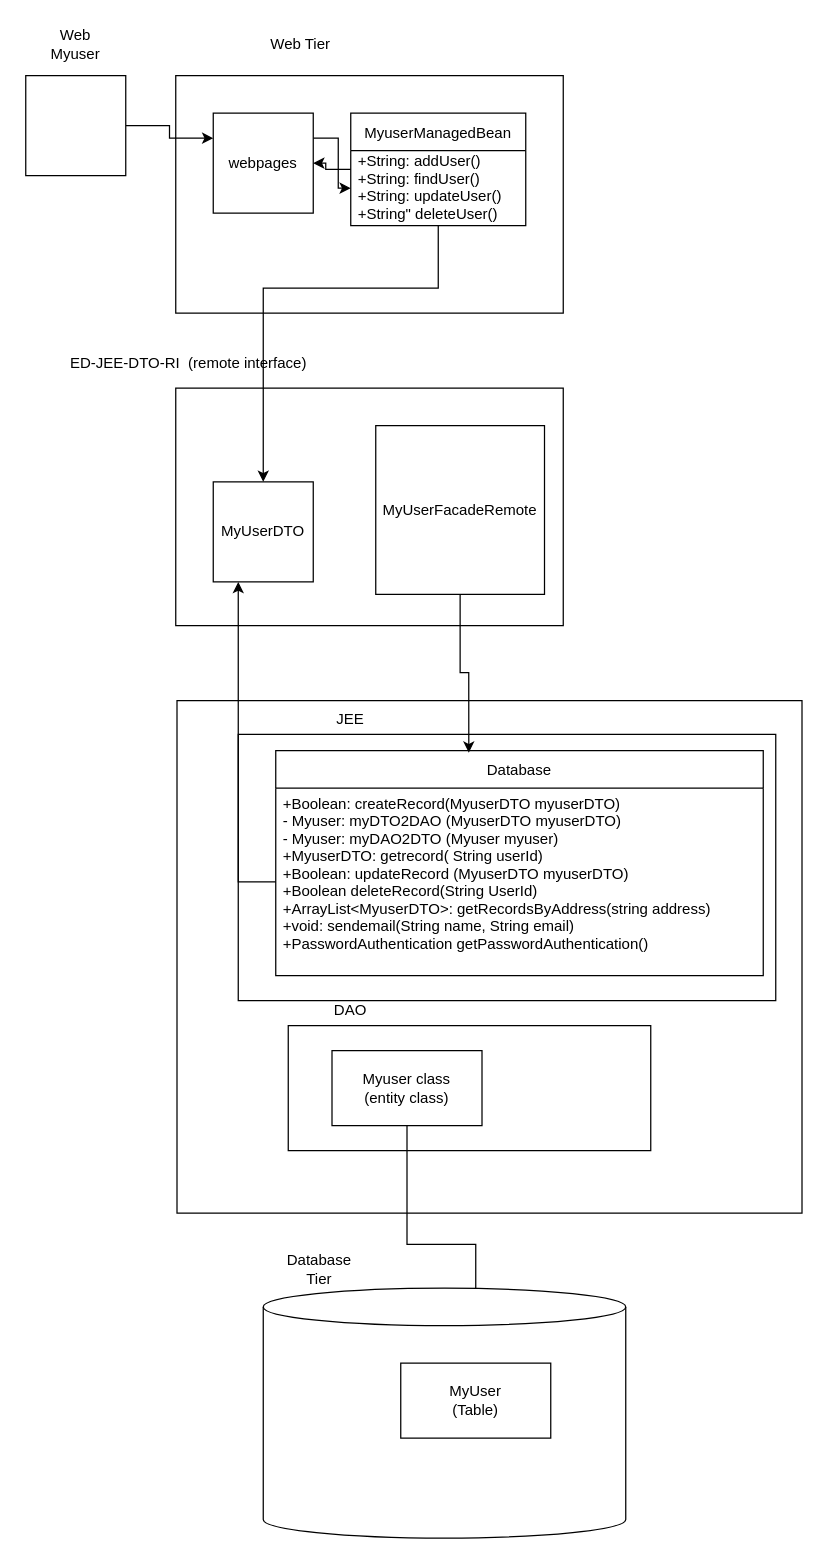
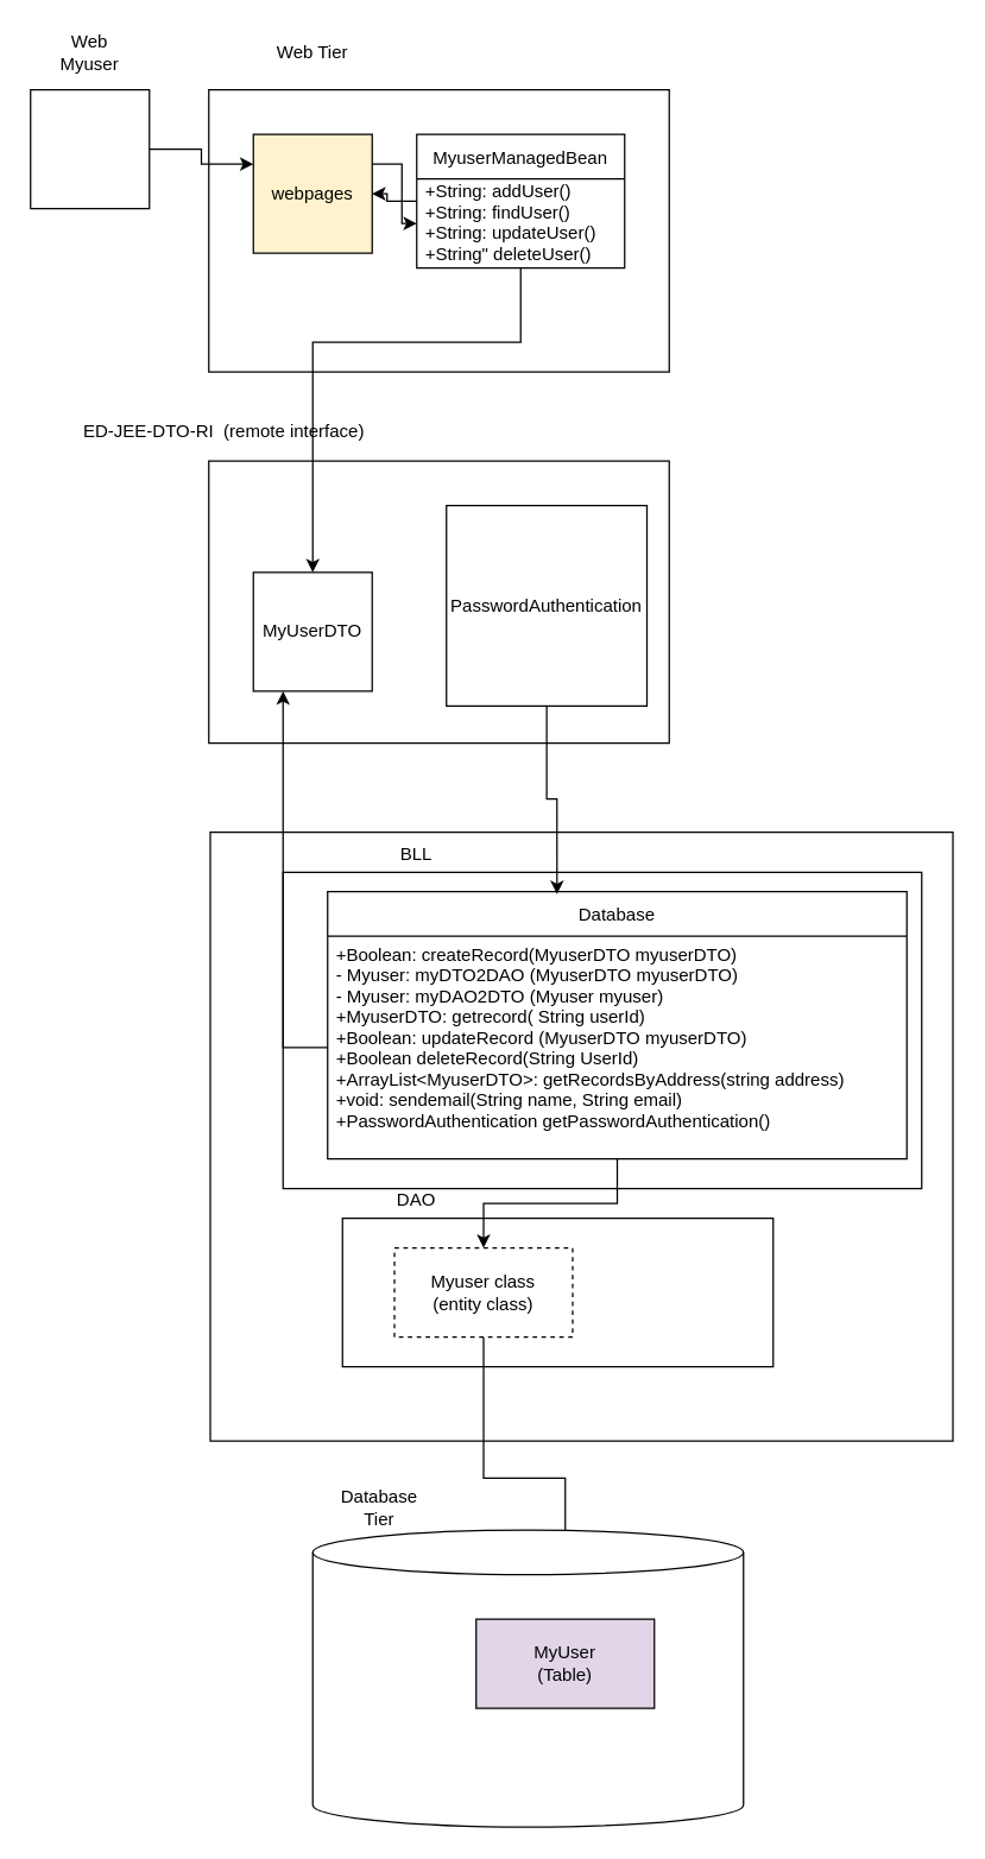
- <mxCell id="6" value="Web Tier" style="text;html=1;strokeColor=none;fillColor=none;align=center;verticalAlign=middle;whiteSpace=wrap;rounded=0;" vertex="1" parent="1"><mxGeometry x="210" y="20" width="60" height="30" as="geometry" /></mxCell>
+ <mxCell id="6" value="Web Tier" style="text;html=1;strokeColor=none;fillColor=none;align=center;verticalAlign=middle;whiteSpace=wrap;rounded=0;" vertex="1" parent="1"><mxGeometry x="180" y="20" width="60" height="30" as="geometry" /></mxCell>
- <mxCell id="8" value="webpages" style="whiteSpace=wrap;html=1;aspect=fixed;" vertex="1" parent="1"><mxGeometry x="170" y="90" width="80" height="80" as="geometry" /></mxCell>
+ <mxCell id="8" value="webpages" style="whiteSpace=wrap;html=1;aspect=fixed;fillColor=#fff2cc;" vertex="1" parent="1"><mxGeometry x="170" y="90" width="80" height="80" as="geometry" /></mxCell>
- <mxCell id="14" value="MyUserFacadeRemote" style="whiteSpace=wrap;html=1;aspect=fixed;" vertex="1" parent="1"><mxGeometry x="300" y="340" width="135" height="135" as="geometry" /></mxCell>
+ <mxCell id="14" value="PasswordAuthentication" style="whiteSpace=wrap;html=1;aspect=fixed;" vertex="1" parent="1"><mxGeometry x="300" y="340" width="135" height="135" as="geometry" /></mxCell>
- <mxCell id="23" value="JEE" style="text;html=1;strokeColor=none;fillColor=none;align=center;verticalAlign=middle;whiteSpace=wrap;rounded=0;" vertex="1" parent="1"><mxGeometry x="250" y="560" width="60" height="30" as="geometry" /></mxCell>
+ <mxCell id="23" value="BLL" style="text;html=1;strokeColor=none;fillColor=none;align=center;verticalAlign=middle;whiteSpace=wrap;rounded=0;" vertex="1" parent="1"><mxGeometry x="250" y="560" width="60" height="30" as="geometry" /></mxCell>
+ <mxCell id="27" style="edgeStyle=orthogonalEdgeStyle;rounded=0;orthogonalLoop=1;jettySize=auto;html=1;" edge="1" parent="1" source="28" target="19"><mxGeometry relative="1" as="geometry" /></mxCell>
- <mxCell id="19" value="&lt;div&gt;Myuser class&lt;/div&gt;&lt;div&gt;(entity class)&lt;br&gt;&lt;/div&gt;" style="rounded=0;whiteSpace=wrap;html=1;" vertex="1" parent="1"><mxGeometry x="265" y="840" width="120" height="60" as="geometry" /></mxCell>
+ <mxCell id="19" value="&lt;div&gt;Myuser class&lt;/div&gt;&lt;div&gt;(entity class)&lt;br&gt;&lt;/div&gt;" style="rounded=0;whiteSpace=wrap;html=1;dashed=1;" vertex="1" parent="1"><mxGeometry x="265" y="840" width="120" height="60" as="geometry" /></mxCell>
- <mxCell id="18" style="edgeStyle=orthogonalEdgeStyle;rounded=0;orthogonalLoop=1;jettySize=auto;html=1;endArrow=open;" edge="1" parent="1" source="19" target="22"><mxGeometry relative="1" as="geometry" /></mxCell>
+ <mxCell id="18" style="edgeStyle=orthogonalEdgeStyle;rounded=0;orthogonalLoop=1;jettySize=auto;html=1;" edge="1" parent="1" source="19" target="22"><mxGeometry relative="1" as="geometry" /></mxCell>
- <mxCell id="22" value="&lt;div&gt;MyUser &lt;br&gt;&lt;/div&gt;&lt;div&gt;(Table)&lt;/div&gt;" style="rounded=0;whiteSpace=wrap;html=1;" vertex="1" parent="1"><mxGeometry x="320" y="1090" width="120" height="60" as="geometry" /></mxCell>
+ <mxCell id="22" value="&lt;div&gt;MyUser &lt;br&gt;&lt;/div&gt;&lt;div&gt;(Table)&lt;/div&gt;" style="rounded=0;whiteSpace=wrap;html=1;fillColor=#e1d5e7;" vertex="1" parent="1"><mxGeometry x="320" y="1090" width="120" height="60" as="geometry" /></mxCell>
